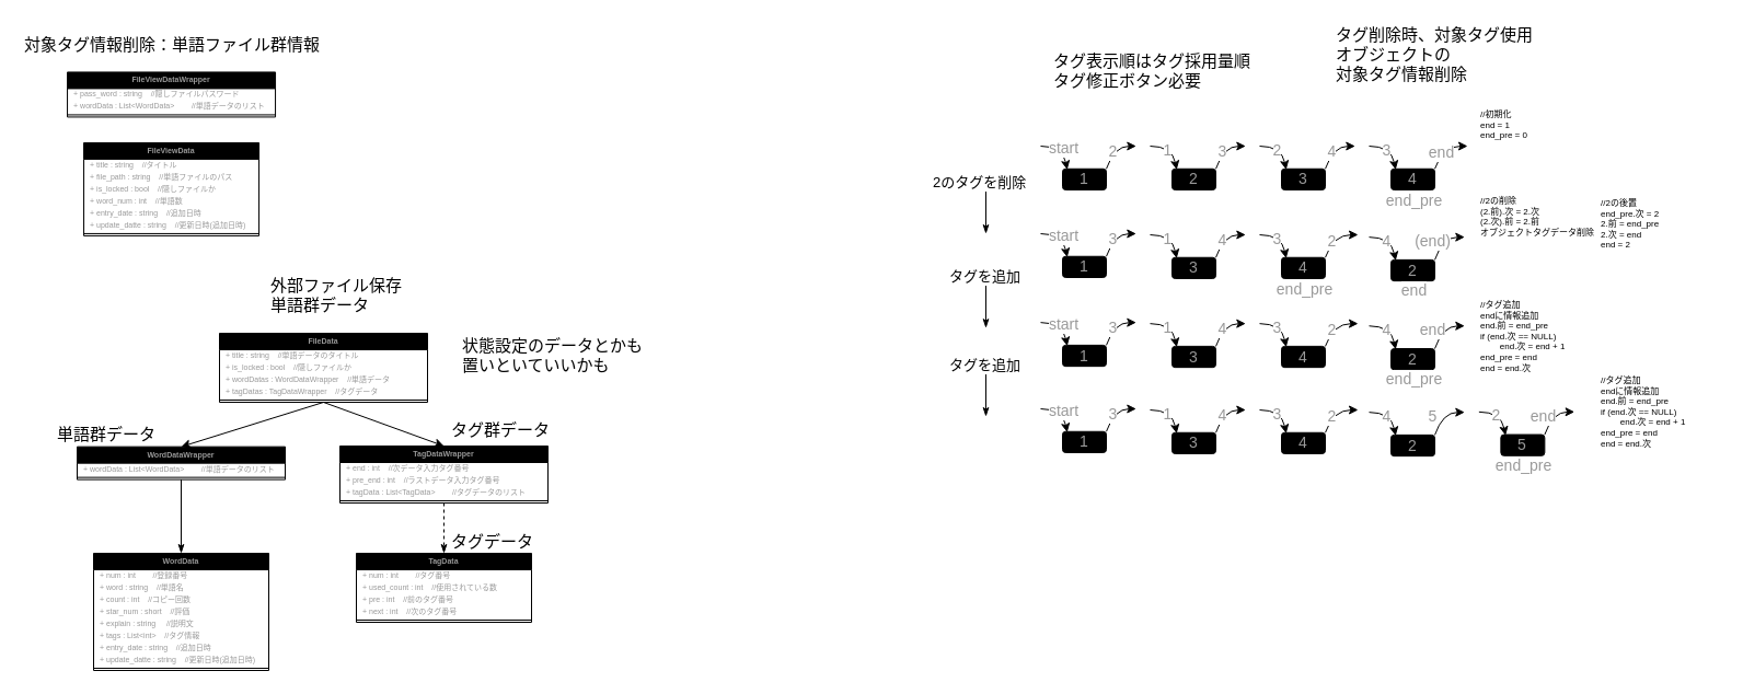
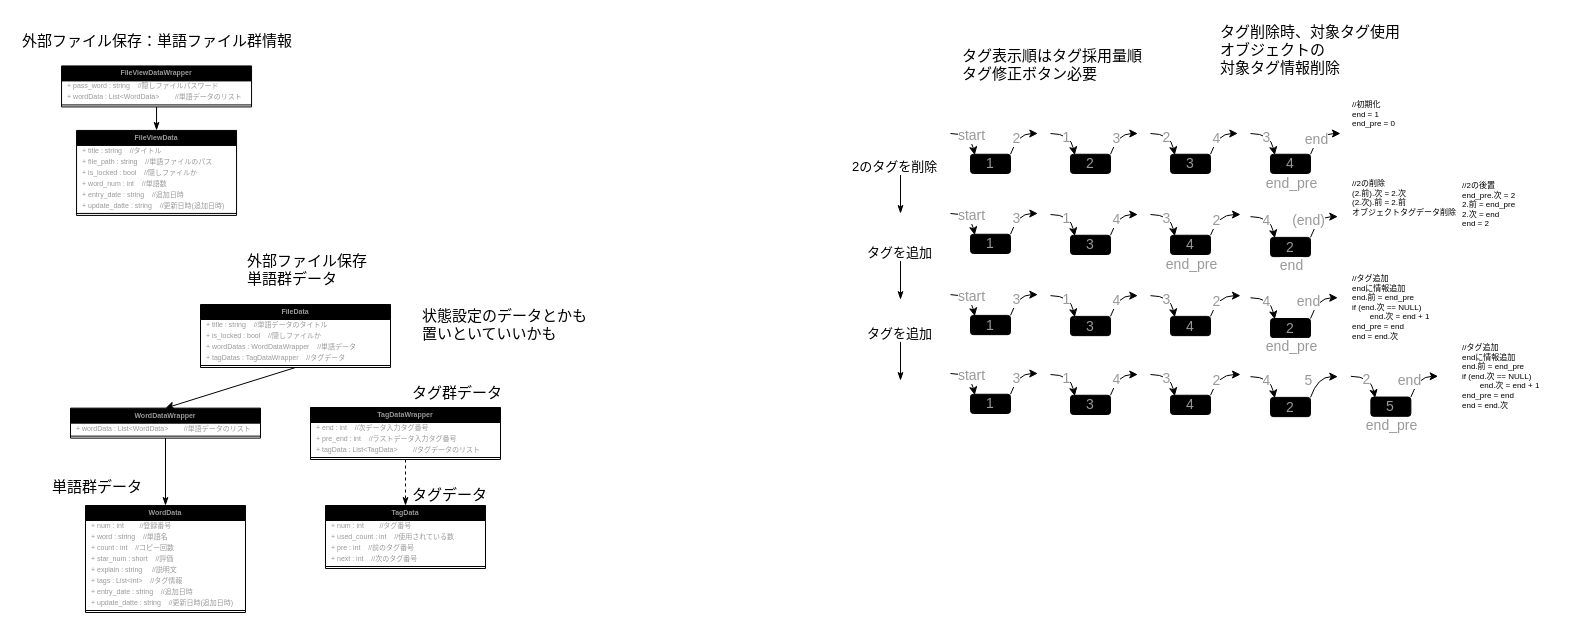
- <mxCell id="15" value="対象タグ情報削除：単語ファイル群情報" style="text;html=1;strokeColor=none;fillColor=none;align=left;verticalAlign=top;whiteSpace=wrap;rounded=0;labelBackgroundColor=default;sketch=0;fontSize=15;fontColor=default;spacingTop=-4;" vertex="1" parent="1"><mxGeometry x="20" y="29.18" width="290" height="22" as="geometry" /></mxCell>
+ <mxCell id="15" value="外部ファイル保存：単語ファイル群情報" style="text;html=1;strokeColor=none;fillColor=none;align=left;verticalAlign=top;whiteSpace=wrap;rounded=0;labelBackgroundColor=default;sketch=0;fontSize=15;fontColor=default;spacingTop=-4;" vertex="1" parent="1"><mxGeometry x="20" y="29.18" width="290" height="22" as="geometry" /></mxCell>
+ <mxCell id="2" style="edgeStyle=none;jumpSize=3;html=1;fontSize=7;fontColor=#999999;endArrow=classicThin;endFill=1;exitX=0.5;exitY=1;exitDx=0;exitDy=0;entryX=0.5;entryY=0;entryDx=0;entryDy=0;" edge="1" parent="1" source="11" target="3"><mxGeometry relative="1" as="geometry"><mxPoint x="156.06" y="125.43" as="targetPoint" /><mxPoint x="176.06" y="115.43" as="sourcePoint" /></mxGeometry></mxCell>
- <mxCell id="149" style="edgeStyle=none;html=1;exitX=0.5;exitY=1;exitDx=0;exitDy=0;entryX=0.5;entryY=0;entryDx=0;entryDy=0;" edge="1" parent="1" source="150" target="140"><mxGeometry relative="1" as="geometry" /></mxCell>
- <mxCell id="145" value="単語群データ" style="text;html=1;strokeColor=none;fillColor=none;align=left;verticalAlign=top;whiteSpace=wrap;rounded=0;labelBackgroundColor=default;sketch=0;fontSize=15;fontColor=default;spacingTop=-4;" vertex="1" parent="1"><mxGeometry x="50" y="385" width="102.13" height="22" as="geometry" /></mxCell>
+ <mxCell id="145" value="単語群データ" style="text;html=1;strokeColor=none;fillColor=none;align=left;verticalAlign=top;whiteSpace=wrap;rounded=0;labelBackgroundColor=default;sketch=0;fontSize=15;fontColor=default;spacingTop=-4;" vertex="1" parent="1"><mxGeometry x="50" y="475" width="102.13" height="22" as="geometry" /></mxCell>
